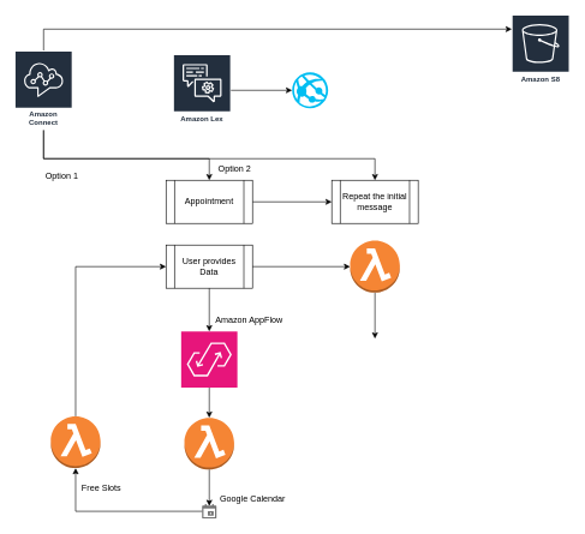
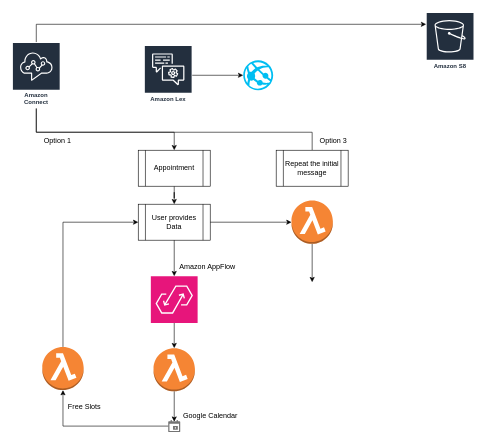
- <mxCell id="14" value="Option 2" style="text;html=1;align=center;verticalAlign=middle;resizable=0;points=[];autosize=1;strokeColor=none;fillColor=none;" vertex="1" parent="1"><mxGeometry x="290" y="220" width="70" height="30" as="geometry" /></mxCell>
+ <mxCell id="15" value="Option 3" style="text;html=1;align=center;verticalAlign=middle;resizable=0;points=[];autosize=1;strokeColor=none;fillColor=none;" vertex="1" parent="1"><mxGeometry x="520" y="220" width="70" height="30" as="geometry" /></mxCell>
- <mxCell id="5" style="edgeStyle=orthogonalEdgeStyle;rounded=0;orthogonalLoop=1;jettySize=auto;html=1;entryX=0.5;entryY=0;entryDx=0;entryDy=0;" edge="1" parent="1" source="6" target="12"><mxGeometry relative="1" as="geometry"><Array as="points"><mxPoint x="60" y="220" /><mxPoint x="520" y="220" /></Array></mxGeometry></mxCell>
+ <mxCell id="5" style="edgeStyle=orthogonalEdgeStyle;rounded=0;orthogonalLoop=1;jettySize=auto;html=1;entryX=0.5;entryY=0;entryDx=0;entryDy=0;endArrow=none;" edge="1" parent="1" source="6" target="12"><mxGeometry relative="1" as="geometry"><Array as="points"><mxPoint x="60" y="220" /><mxPoint x="520" y="220" /></Array></mxGeometry></mxCell>
- <mxCell id="13" value="Option 1" style="text;html=1;align=center;verticalAlign=middle;resizable=0;points=[];autosize=1;strokeColor=none;fillColor=none;" vertex="1" parent="1"><mxGeometry x="50" y="230" width="70" height="30" as="geometry" /></mxCell>
+ <mxCell id="13" value="Option 1" style="text;html=1;align=center;verticalAlign=middle;resizable=0;points=[];autosize=1;strokeColor=none;fillColor=none;" vertex="1" parent="1"><mxGeometry x="60" y="220" width="70" height="30" as="geometry" /></mxCell>
- <mxCell id="10" style="edgeStyle=orthogonalEdgeStyle;rounded=0;orthogonalLoop=1;jettySize=auto;html=1;" edge="1" parent="1" source="11" target="12"><mxGeometry relative="1" as="geometry" /></mxCell>
+ <mxCell id="10" style="edgeStyle=orthogonalEdgeStyle;rounded=0;orthogonalLoop=1;jettySize=auto;html=1;entryX=0.5;entryY=0;entryDx=0;entryDy=0;" edge="1" parent="1" source="11" target="16"><mxGeometry relative="1" as="geometry" /></mxCell>
